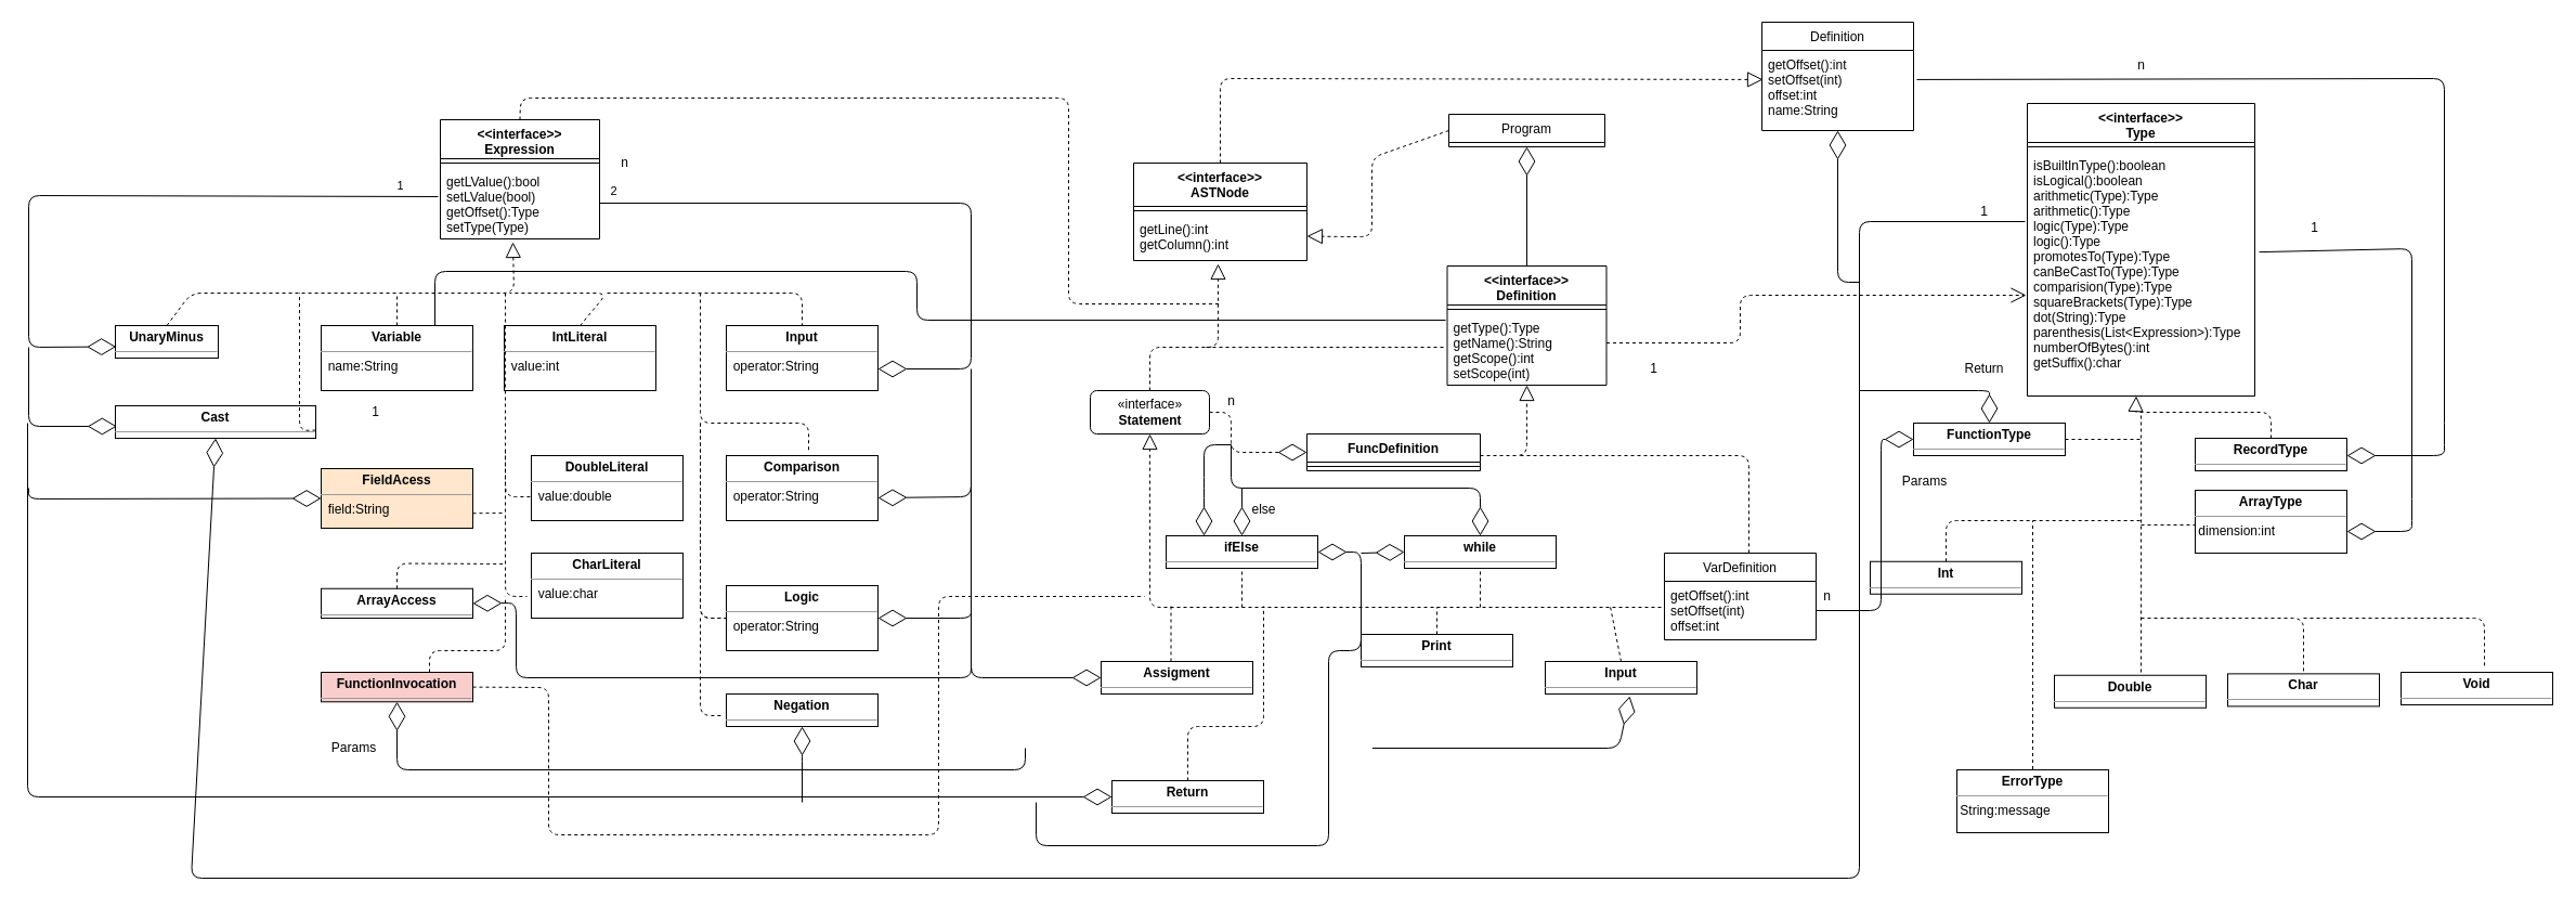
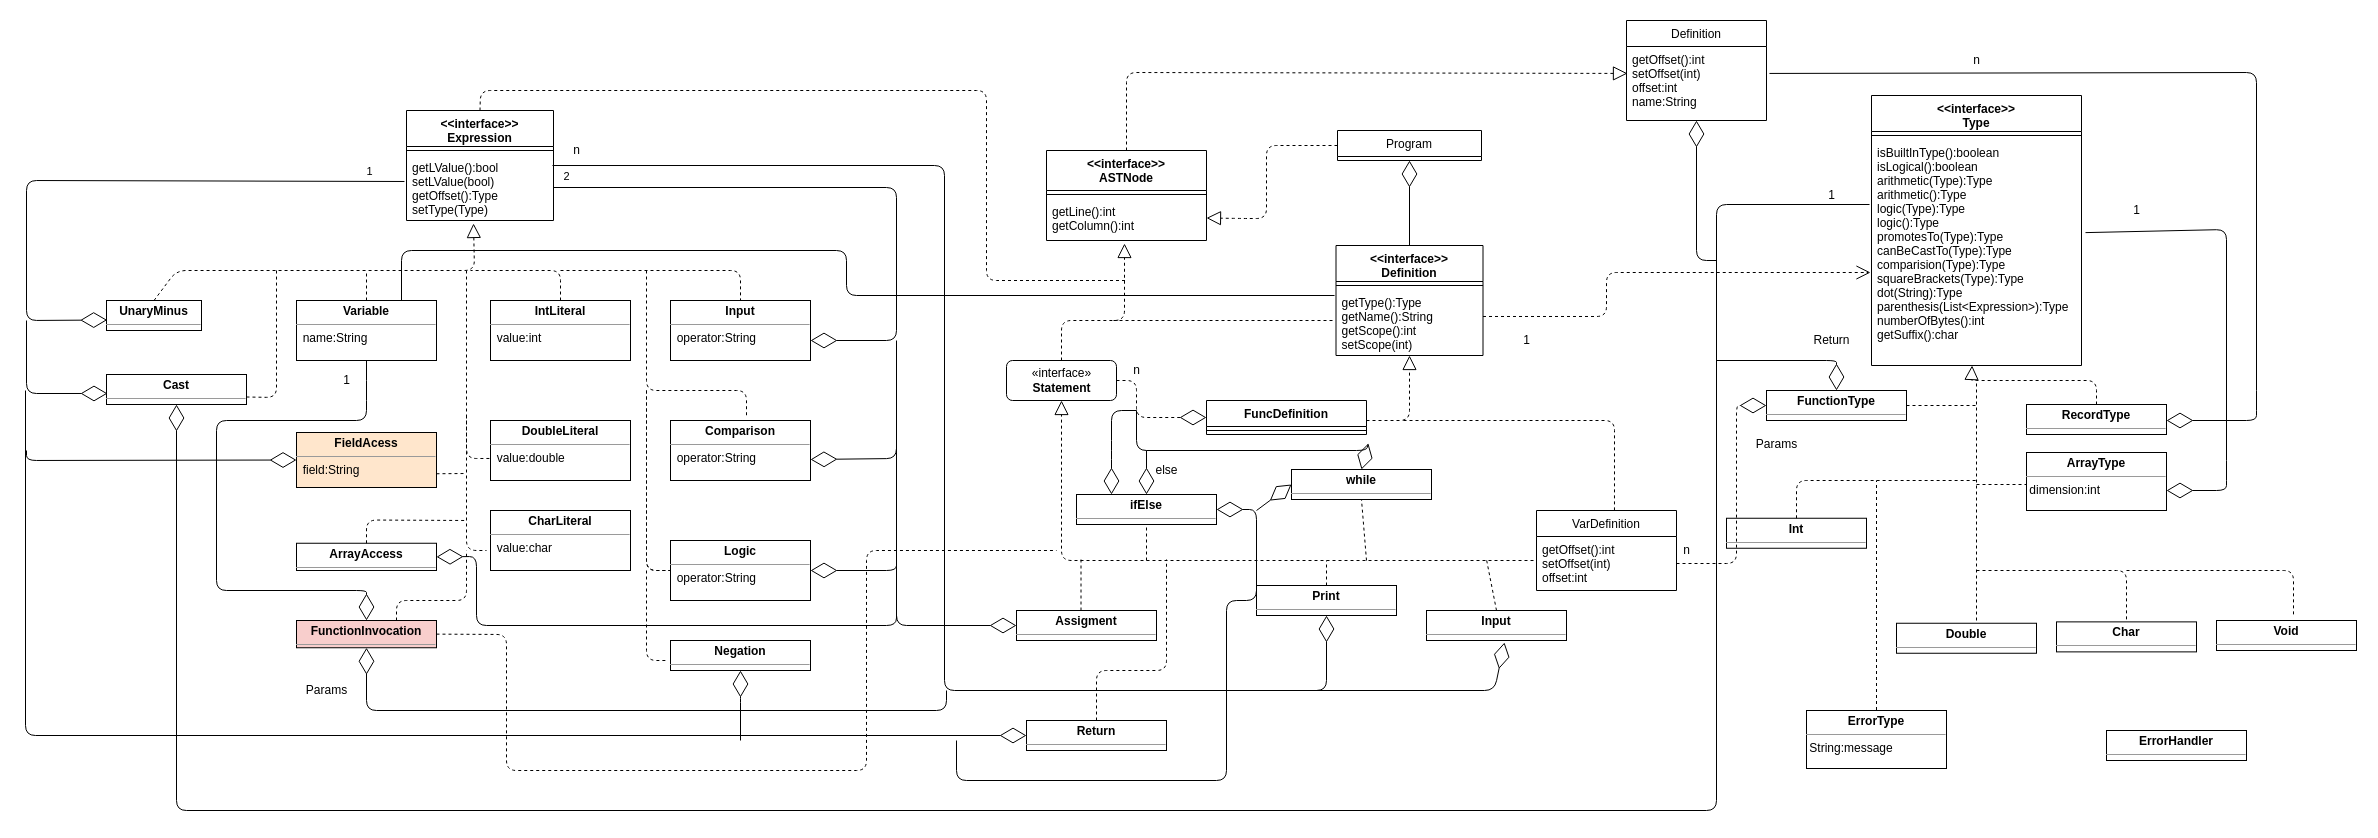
- <mxCell id="17" value="Program" style="swimlane;fontStyle=0;childLayout=stackLayout;horizontal=1;startSize=26;fillColor=none;horizontalStack=0;resizeParent=1;resizeParentMax=0;resizeLast=0;collapsible=1;marginBottom=0;" parent="1" vertex="1"><mxGeometry x="1332" y="105" width="144" height="30" as="geometry" /></mxCell>
+ <mxCell id="17" value="Program" style="swimlane;fontStyle=0;childLayout=stackLayout;horizontal=1;startSize=26;fillColor=none;horizontalStack=0;resizeParent=1;resizeParentMax=0;resizeLast=0;collapsible=1;marginBottom=0;" parent="1" vertex="1"><mxGeometry x="1332" y="130" width="144" height="30" as="geometry" /></mxCell>
- <mxCell id="5" value="&lt;p style=&quot;margin: 0px ; margin-top: 4px ; text-align: center&quot;&gt;&lt;b&gt;IntLiteral&lt;/b&gt;&lt;br&gt;&lt;/p&gt;&lt;hr size=&quot;1&quot;&gt;&lt;div style=&quot;height: 2px&quot;&gt;&amp;nbsp; value:int&lt;br&gt;&lt;/div&gt;" style="verticalAlign=top;align=left;overflow=fill;fontSize=12;fontFamily=Helvetica;html=1;" parent="1" vertex="1"><mxGeometry x="460" y="300" width="140" height="60" as="geometry" /></mxCell>
+ <mxCell id="5" value="&lt;p style=&quot;margin: 0px ; margin-top: 4px ; text-align: center&quot;&gt;&lt;b&gt;IntLiteral&lt;/b&gt;&lt;br&gt;&lt;/p&gt;&lt;hr size=&quot;1&quot;&gt;&lt;div style=&quot;height: 2px&quot;&gt;&amp;nbsp; value:int&lt;br&gt;&lt;/div&gt;" style="verticalAlign=top;align=left;overflow=fill;fontSize=12;fontFamily=Helvetica;html=1;" parent="1" vertex="1"><mxGeometry x="485" y="300" width="140" height="60" as="geometry" /></mxCell>
- <mxCell id="43" value="&lt;p style=&quot;margin: 0px ; margin-top: 4px ; text-align: center&quot;&gt;&lt;b&gt;Cast&lt;/b&gt;&lt;br&gt;&lt;/p&gt;&lt;hr size=&quot;1&quot;&gt;&lt;div style=&quot;height: 2px&quot;&gt;&amp;nbsp;&lt;/div&gt;" style="verticalAlign=top;align=left;overflow=fill;fontSize=12;fontFamily=Helvetica;html=1;" parent="1" vertex="1"><mxGeometry x="101" y="374" width="185" height="30" as="geometry" /></mxCell>
+ <mxCell id="43" value="&lt;p style=&quot;margin: 0px ; margin-top: 4px ; text-align: center&quot;&gt;&lt;b&gt;Cast&lt;/b&gt;&lt;br&gt;&lt;/p&gt;&lt;hr size=&quot;1&quot;&gt;&lt;div style=&quot;height: 2px&quot;&gt;&amp;nbsp;&lt;/div&gt;" style="verticalAlign=top;align=left;overflow=fill;fontSize=12;fontFamily=Helvetica;html=1;" parent="1" vertex="1"><mxGeometry x="101" y="374" width="140" height="30" as="geometry" /></mxCell>
+ <mxCell id="50" value="" style="endArrow=diamondThin;endFill=0;endSize=24;html=1;entryX=0.5;entryY=1;entryDx=0;entryDy=0;exitX=0.993;exitY=0.167;exitDx=0;exitDy=0;exitPerimeter=0;" parent="1" source="122" target="52" edge="1"><mxGeometry width="160" relative="1" as="geometry"><mxPoint x="591" y="140" as="sourcePoint" /><mxPoint x="1211" y="680" as="targetPoint" /><Array as="points"><mxPoint x="939" y="165" /><mxPoint x="939" y="690" /><mxPoint x="1321" y="690" /></Array></mxGeometry></mxCell>
+ <mxCell id="91" value="" style="endArrow=diamondThin;endFill=0;endSize=24;html=1;exitX=0.5;exitY=1;exitDx=0;exitDy=0;entryX=0.5;entryY=0;entryDx=0;entryDy=0;" parent="1" source="4" target="89" edge="1"><mxGeometry width="160" relative="1" as="geometry"><mxPoint x="251" y="564" as="sourcePoint" /><mxPoint x="211" y="630" as="targetPoint" /><Array as="points"><mxPoint x="361" y="390" /><mxPoint x="361" y="420" /><mxPoint x="211" y="420" /><mxPoint x="211" y="590" /><mxPoint x="361" y="590" /></Array></mxGeometry></mxCell>
- <mxCell id="106" value="" style="endArrow=diamondThin;endFill=0;endSize=24;html=1;entryX=0;entryY=0.5;entryDx=0;entryDy=0;exitX=1;exitY=0.5;exitDx=0;exitDy=0;" parent="1" source="25" target="102" edge="1"><mxGeometry width="160" relative="1" as="geometry"><mxPoint x="1741" y="510" as="sourcePoint" /><mxPoint x="1711" y="420" as="targetPoint" /><Array as="points"><mxPoint x="1731" y="563" /><mxPoint x="1731" y="405" /></Array></mxGeometry></mxCell>
+ <mxCell id="106" value="" style="endArrow=diamondThin;endFill=0;endSize=24;html=1;entryX=0;entryY=0.5;entryDx=0;entryDy=0;exitX=1;exitY=0.5;exitDx=0;exitDy=0;dashed=1;" parent="1" source="25" target="102" edge="1"><mxGeometry width="160" relative="1" as="geometry"><mxPoint x="1741" y="510" as="sourcePoint" /><mxPoint x="1711" y="420" as="targetPoint" /><Array as="points"><mxPoint x="1731" y="563" /><mxPoint x="1731" y="405" /></Array></mxGeometry></mxCell>
- <mxCell id="64" value="&lt;p style=&quot;margin: 0px ; margin-top: 4px ; text-align: center&quot;&gt;&lt;b&gt;while&lt;/b&gt;&lt;br&gt;&lt;/p&gt;&lt;hr size=&quot;1&quot;&gt;&lt;div style=&quot;height: 2px&quot;&gt;&lt;/div&gt;" style="verticalAlign=top;align=left;overflow=fill;fontSize=12;fontFamily=Helvetica;html=1;" parent="1" vertex="1"><mxGeometry x="1291" y="494" width="140" height="30" as="geometry" /></mxCell>
+ <mxCell id="64" value="&lt;p style=&quot;margin: 0px ; margin-top: 4px ; text-align: center&quot;&gt;&lt;b&gt;while&lt;/b&gt;&lt;br&gt;&lt;/p&gt;&lt;hr size=&quot;1&quot;&gt;&lt;div style=&quot;height: 2px&quot;&gt;&lt;/div&gt;" style="verticalAlign=top;align=left;overflow=fill;fontSize=12;fontFamily=Helvetica;html=1;" parent="1" vertex="1"><mxGeometry x="1286" y="469" width="140" height="30" as="geometry" /></mxCell>
+ <mxCell id="128" value="&lt;p style=&quot;margin: 0px ; margin-top: 4px ; text-align: center&quot;&gt;&lt;b&gt;ErrorHandler&lt;/b&gt;&lt;br&gt;&lt;/p&gt;&lt;hr size=&quot;1&quot;&gt;&lt;div style=&quot;height: 2px&quot;&gt;&lt;/div&gt;" style="verticalAlign=top;align=left;overflow=fill;fontSize=12;fontFamily=Helvetica;html=1;" parent="1" vertex="1"><mxGeometry x="2101" y="730" width="140" height="30" as="geometry" /></mxCell>
